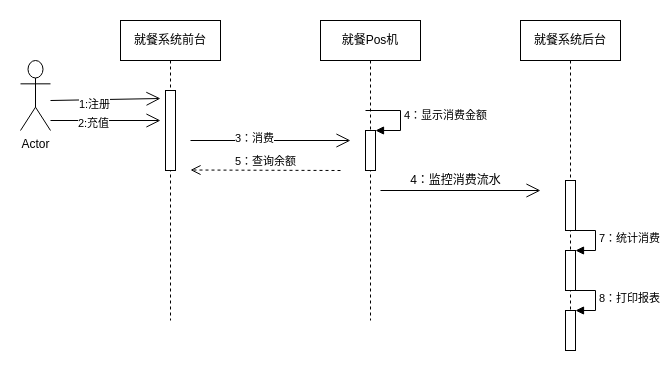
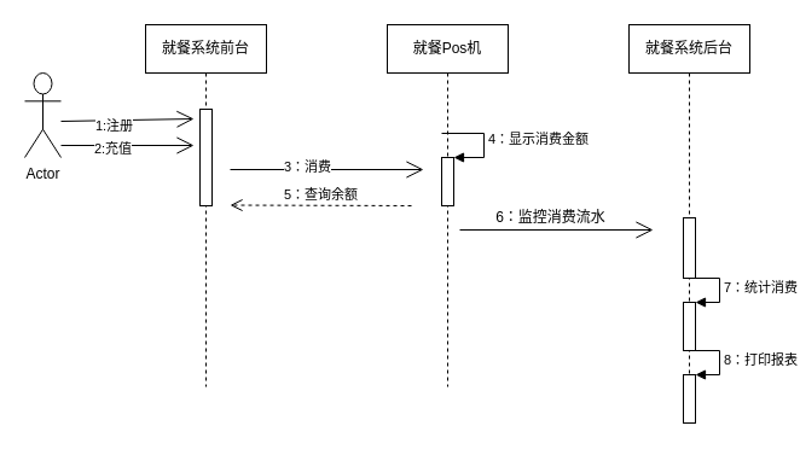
- <mxCell id="22" value="4：监控消费流水" style="text;html=1;align=center;verticalAlign=middle;resizable=0;points=[];autosize=1;" vertex="1" parent="1"><mxGeometry x="400" y="170" width="110" height="20" as="geometry" /></mxCell>
+ <mxCell id="22" value="6：监控消费流水" style="text;html=1;align=center;verticalAlign=middle;resizable=0;points=[];autosize=1;" vertex="1" parent="1"><mxGeometry x="400" y="170" width="110" height="20" as="geometry" /></mxCell>
